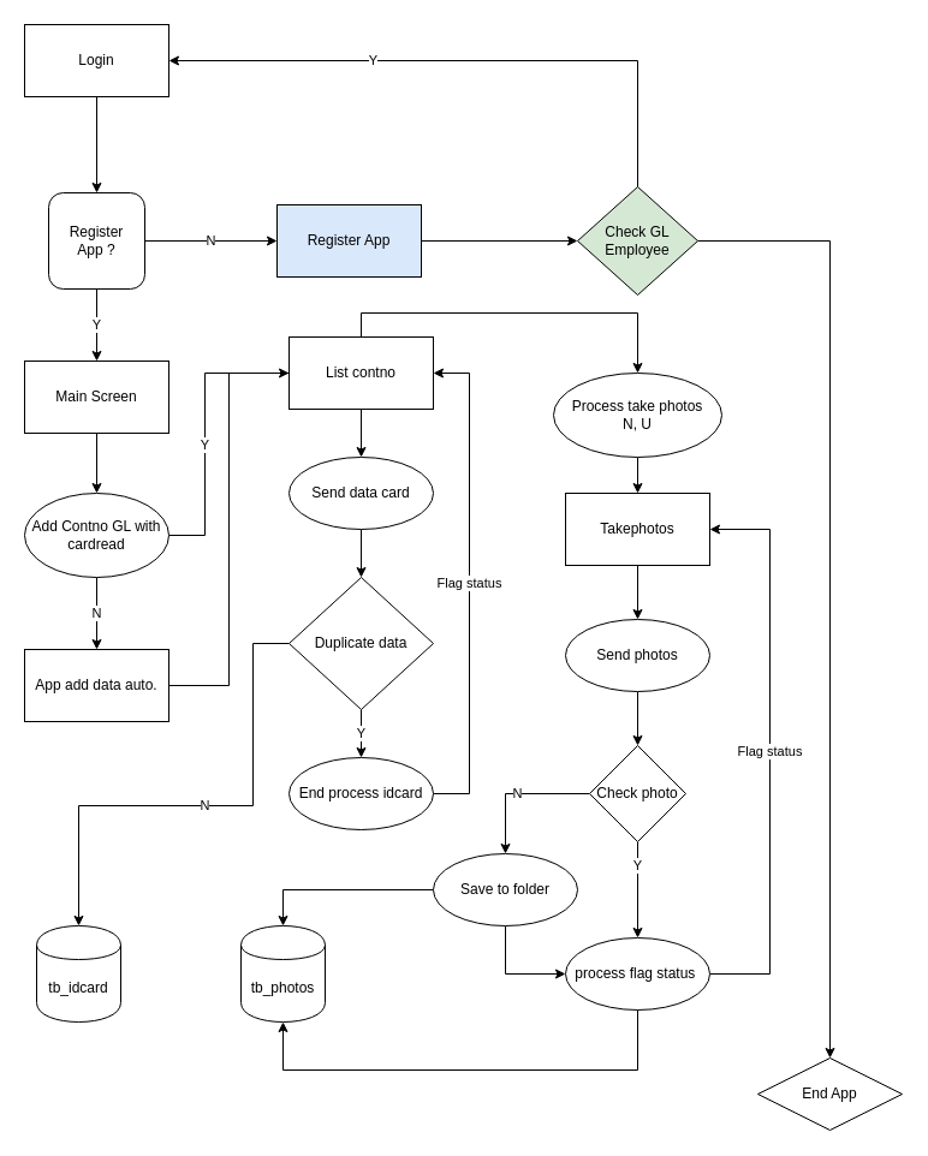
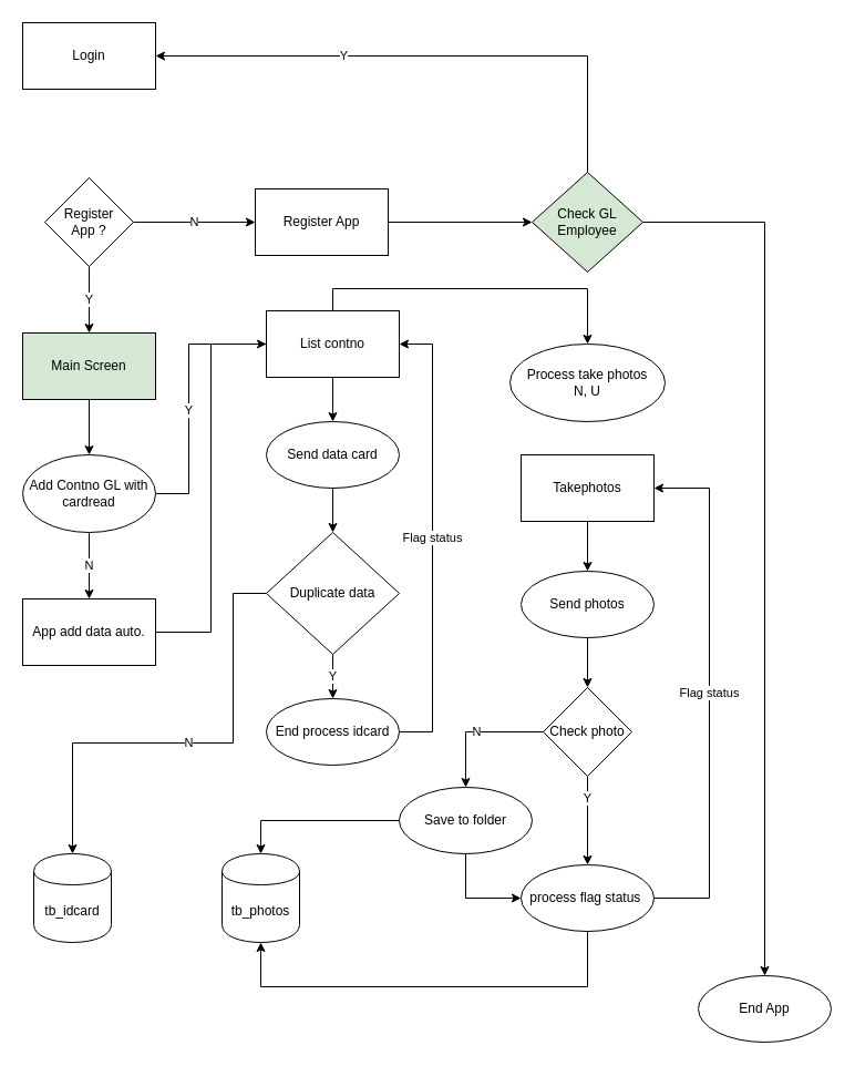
- <mxCell id="2" style="edgeStyle=orthogonalEdgeStyle;rounded=0;orthogonalLoop=1;jettySize=auto;html=1;entryX=0.5;entryY=0;entryDx=0;entryDy=0;" parent="1" source="3" target="6" edge="1"><mxGeometry relative="1" as="geometry" /></mxCell>
- <mxCell id="6" value="Register&lt;br&gt;App ?" style="whiteSpace=wrap;html=1;rounded=1;" parent="1" vertex="1"><mxGeometry x="40" y="160" width="80" height="80" as="geometry" /></mxCell>
+ <mxCell id="6" value="Register&lt;br&gt;App ?" style="rhombus;whiteSpace=wrap;html=1;" parent="1" vertex="1"><mxGeometry x="40" y="160" width="80" height="80" as="geometry" /></mxCell>
- <mxCell id="8" value="Register App" style="whiteSpace=wrap;html=1;fillColor=#dae8fc;" parent="1" vertex="1"><mxGeometry x="230" y="170" width="120" height="60" as="geometry" /></mxCell>
+ <mxCell id="8" value="Register App" style="whiteSpace=wrap;html=1;" parent="1" vertex="1"><mxGeometry x="230" y="170" width="120" height="60" as="geometry" /></mxCell>
- <mxCell id="14" value="Main Screen" style="whiteSpace=wrap;html=1;" parent="1" vertex="1"><mxGeometry x="20" y="300" width="120" height="60" as="geometry" /></mxCell>
+ <mxCell id="14" value="Main Screen" style="whiteSpace=wrap;html=1;fillColor=#d5e8d4;" parent="1" vertex="1"><mxGeometry x="20" y="300" width="120" height="60" as="geometry" /></mxCell>
- <mxCell id="31" value="" style="edgeStyle=orthogonalEdgeStyle;rounded=0;orthogonalLoop=1;jettySize=auto;html=1;" parent="1" source="32" target="34" edge="1"><mxGeometry relative="1" as="geometry" /></mxCell>
- <mxCell id="12" value="End App" style="rhombus;whiteSpace=wrap;html=1;" parent="1" vertex="1"><mxGeometry x="630" y="880" width="120" height="60" as="geometry" /></mxCell>
+ <mxCell id="12" value="End App" style="ellipse;whiteSpace=wrap;html=1;" parent="1" vertex="1"><mxGeometry x="630" y="880" width="120" height="60" as="geometry" /></mxCell>
